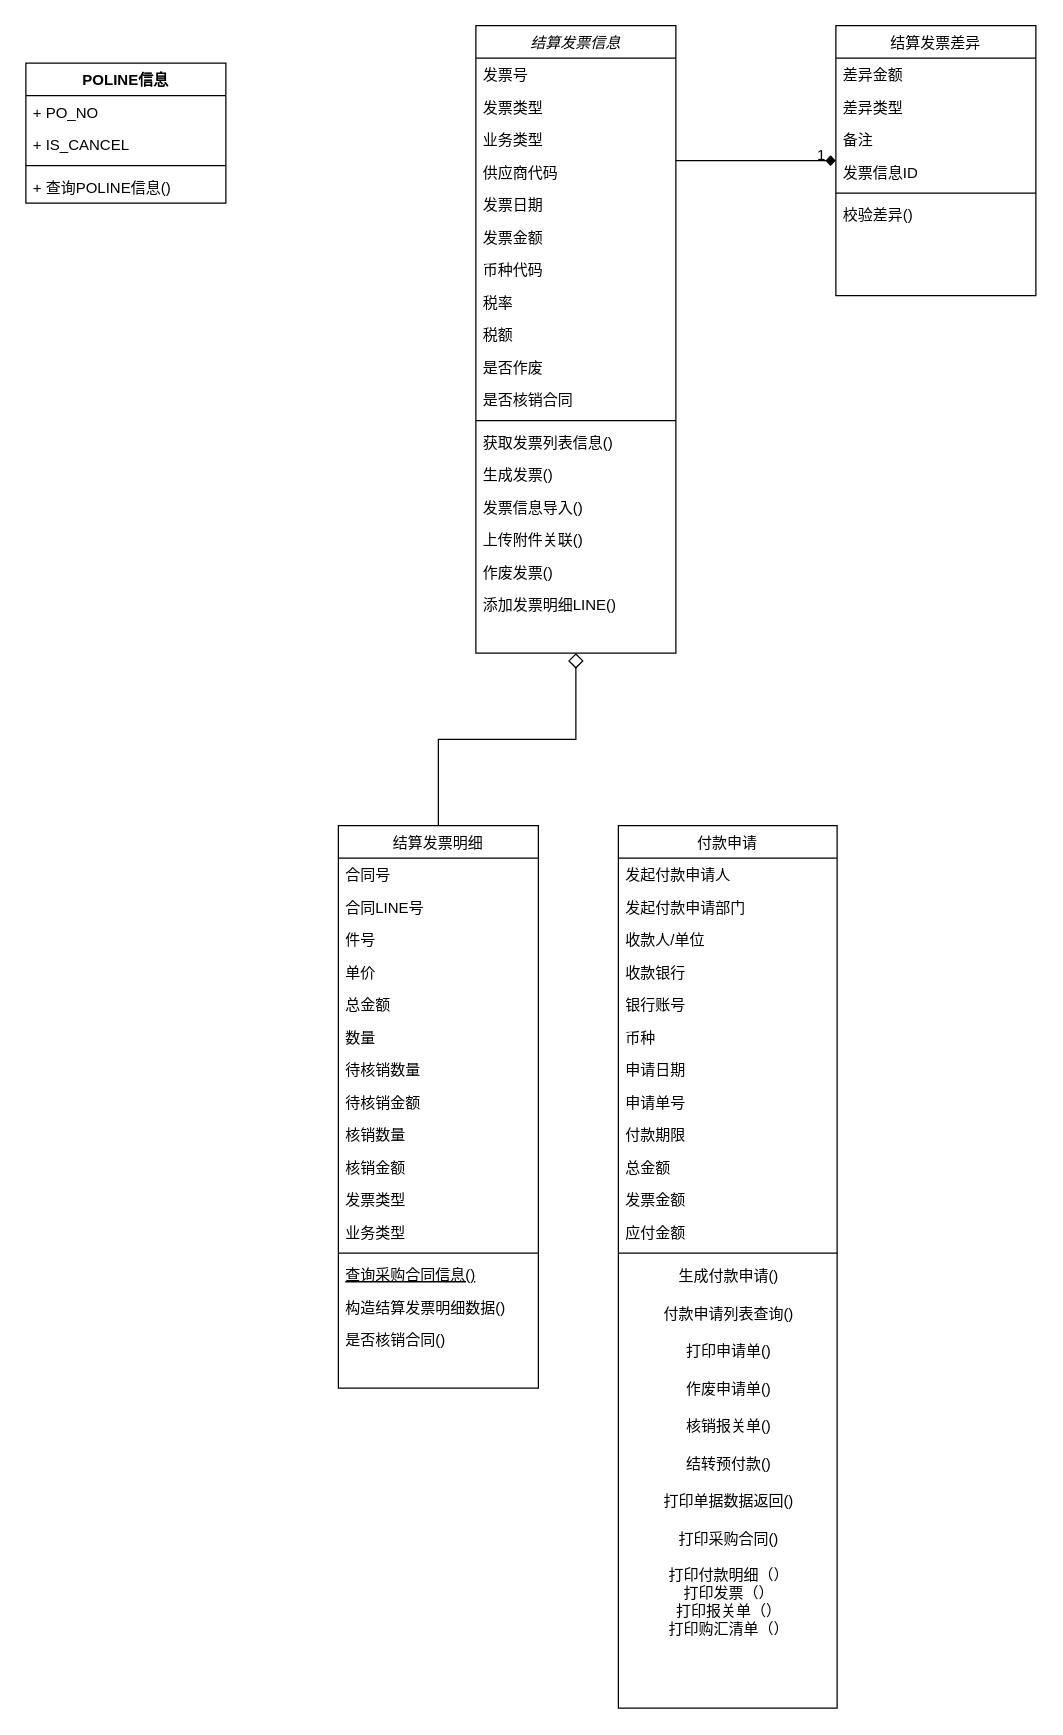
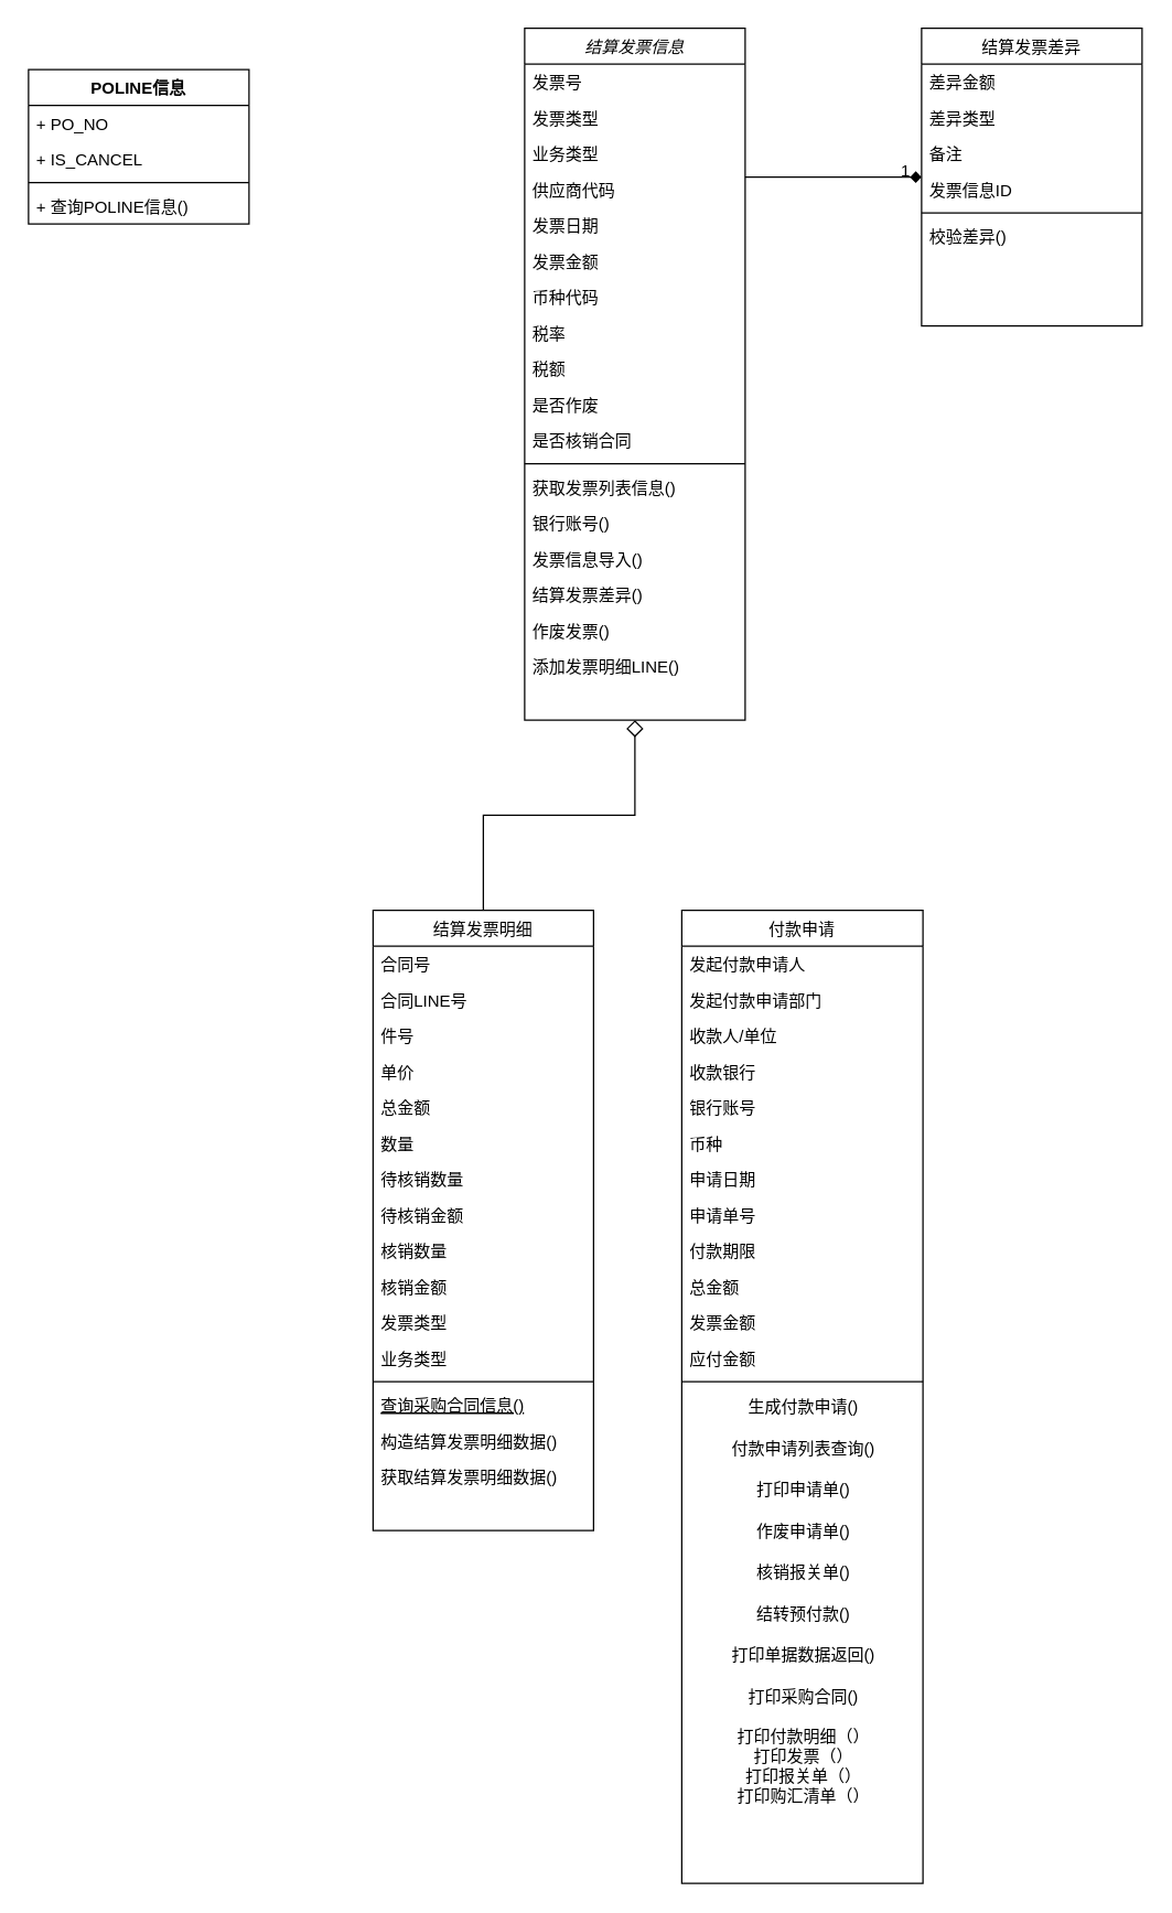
- <mxCell id="16" value="生成发票()" style="text;align=left;verticalAlign=top;spacingLeft=4;spacingRight=4;overflow=hidden;rotatable=0;points=[[0,0.5],[1,0.5]];portConstraint=eastwest;" vertex="1" parent="2"><mxGeometry y="346" width="160" height="26" as="geometry" /></mxCell>
+ <mxCell id="16" value="银行账号()" style="text;align=left;verticalAlign=top;spacingLeft=4;spacingRight=4;overflow=hidden;rotatable=0;points=[[0,0.5],[1,0.5]];portConstraint=eastwest;" vertex="1" parent="2"><mxGeometry y="346" width="160" height="26" as="geometry" /></mxCell>
- <mxCell id="18" value="上传附件关联()" style="text;align=left;verticalAlign=top;spacingLeft=4;spacingRight=4;overflow=hidden;rotatable=0;points=[[0,0.5],[1,0.5]];portConstraint=eastwest;" vertex="1" parent="2"><mxGeometry y="398" width="160" height="26" as="geometry" /></mxCell>
+ <mxCell id="18" value="结算发票差异()" style="text;align=left;verticalAlign=top;spacingLeft=4;spacingRight=4;overflow=hidden;rotatable=0;points=[[0,0.5],[1,0.5]];portConstraint=eastwest;" vertex="1" parent="2"><mxGeometry y="398" width="160" height="26" as="geometry" /></mxCell>
- <mxCell id="37" value="是否核销合同()" style="text;align=left;verticalAlign=top;spacingLeft=4;spacingRight=4;overflow=hidden;rotatable=0;points=[[0,0.5],[1,0.5]];portConstraint=eastwest;" vertex="1" parent="21"><mxGeometry y="398" width="160" height="26" as="geometry" /></mxCell>
+ <mxCell id="37" value="获取结算发票明细数据()" style="text;align=left;verticalAlign=top;spacingLeft=4;spacingRight=4;overflow=hidden;rotatable=0;points=[[0,0.5],[1,0.5]];portConstraint=eastwest;" vertex="1" parent="21"><mxGeometry y="398" width="160" height="26" as="geometry" /></mxCell>
